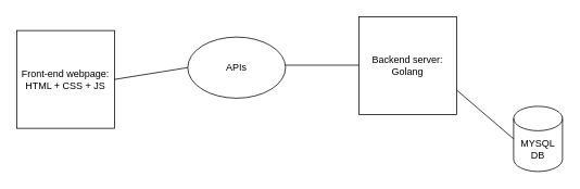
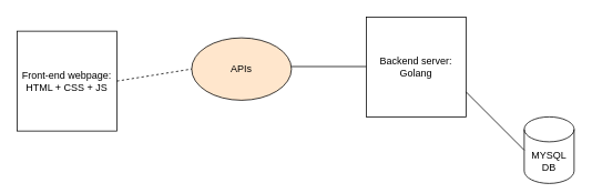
- <mxCell id="6" value="APIs" style="ellipse;whiteSpace=wrap;html=1;" vertex="1" parent="1"><mxGeometry x="230" y="45" width="120" height="75" as="geometry" /></mxCell>
+ <mxCell id="6" value="APIs" style="ellipse;whiteSpace=wrap;html=1;fillColor=#ffe6cc;" vertex="1" parent="1"><mxGeometry x="230" y="45" width="120" height="75" as="geometry" /></mxCell>
- <mxCell id="7" value="" style="endArrow=none;html=1;rounded=0;exitX=1;exitY=0.5;exitDx=0;exitDy=0;entryX=0;entryY=0.5;entryDx=0;entryDy=0;" edge="1" parent="1" source="2" target="6"><mxGeometry width="50" height="50" relative="1" as="geometry"><mxPoint x="290" y="170" as="sourcePoint" /><mxPoint x="340" y="120" as="targetPoint" /></mxGeometry></mxCell>
+ <mxCell id="7" value="" style="endArrow=none;html=1;rounded=0;exitX=1;exitY=0.5;exitDx=0;exitDy=0;entryX=0;entryY=0.5;entryDx=0;entryDy=0;dashed=1;" edge="1" parent="1" source="2" target="6"><mxGeometry width="50" height="50" relative="1" as="geometry"><mxPoint x="290" y="170" as="sourcePoint" /><mxPoint x="340" y="120" as="targetPoint" /></mxGeometry></mxCell>
- <mxCell id="4" value="MYSQL DB" style="shape=cylinder3;whiteSpace=wrap;html=1;boundedLbl=1;backgroundOutline=1;size=15;" vertex="1" parent="1"><mxGeometry x="630" y="130" width="60" height="80" as="geometry" /></mxCell>
+ <mxCell id="4" value="MYSQL DB" style="shape=cylinder3;whiteSpace=wrap;html=1;boundedLbl=1;backgroundOutline=1;size=15;" vertex="1" parent="1"><mxGeometry x="630" y="140" width="60" height="80" as="geometry" /></mxCell>
